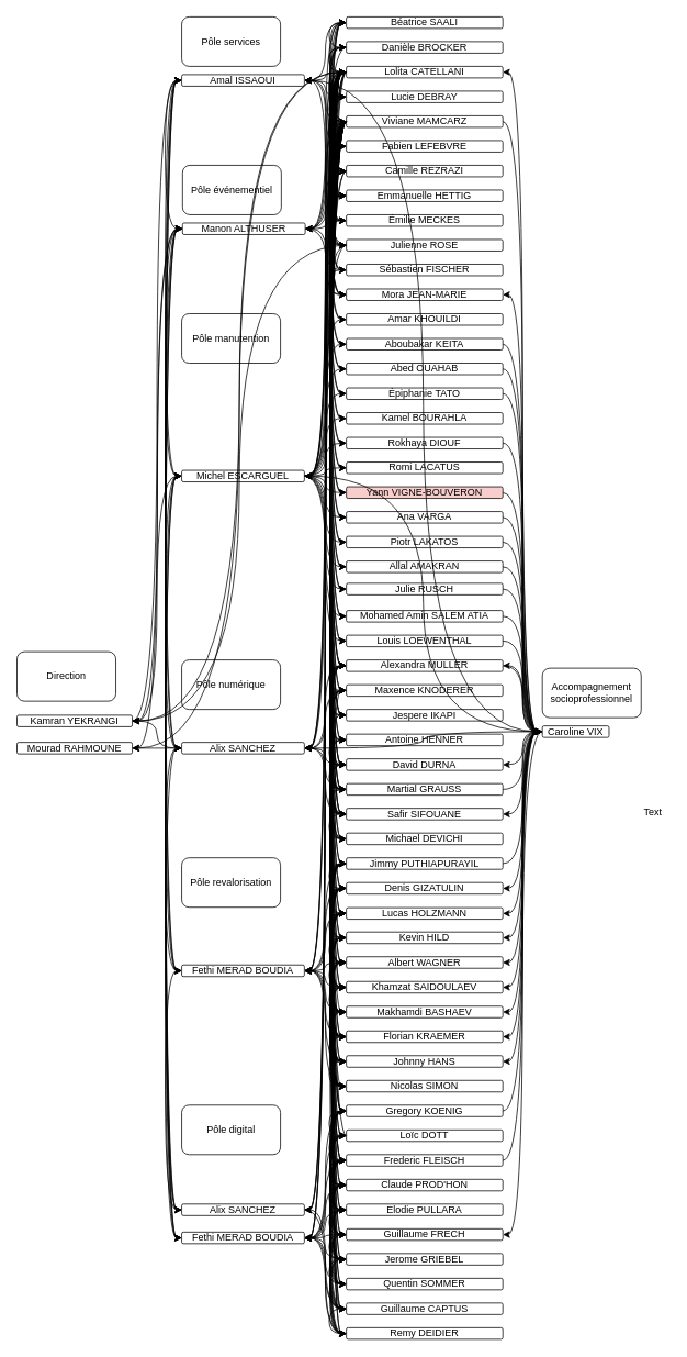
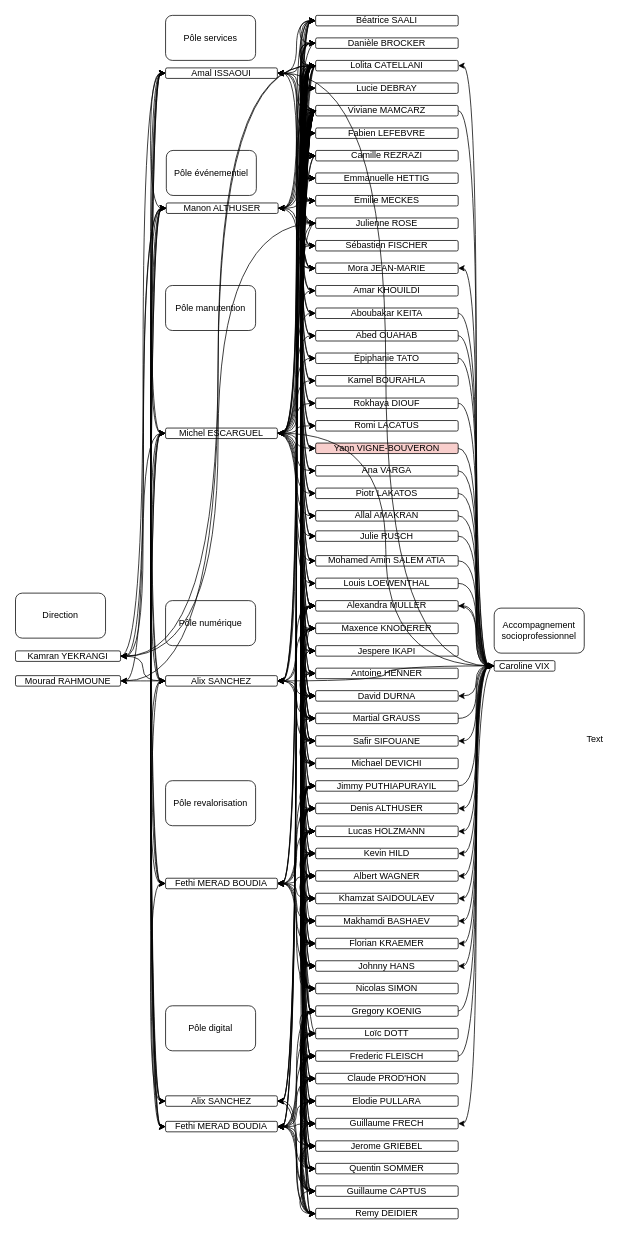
- <mxCell id="150" value="Denis GIZATULIN" style="rounded=1;whiteSpace=wrap;html=1;glass=0;" parent="125" vertex="1"><mxGeometry x="200" y="30" width="190" height="14" as="geometry" /></mxCell>
+ <mxCell id="150" value="Denis ALTHUSER" style="rounded=1;whiteSpace=wrap;html=1;glass=0;" parent="125" vertex="1"><mxGeometry x="200" y="30" width="190" height="14" as="geometry" /></mxCell>
